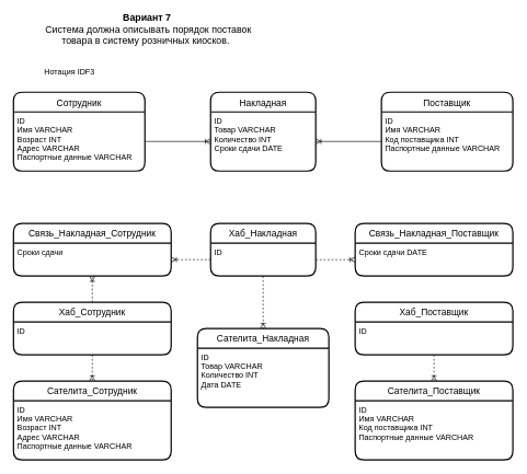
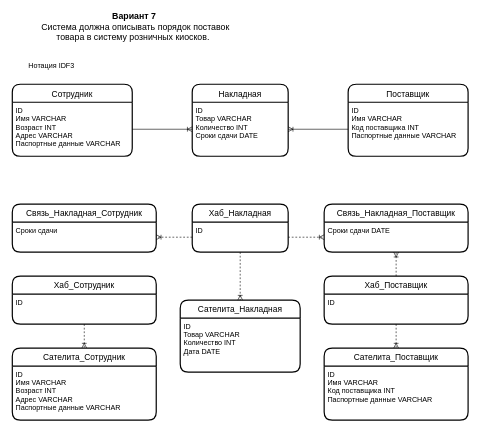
- <mxCell id="6" value="Нотация IDF3" style="text;html=1;align=center;verticalAlign=middle;resizable=0;points=[];autosize=1;" parent="1" vertex="1"><mxGeometry x="60" y="100" width="90" height="20" as="geometry" /></mxCell>
+ <mxCell id="6" value="Нотация IDF3" style="text;html=1;align=center;verticalAlign=middle;resizable=0;points=[];autosize=1;" parent="1" vertex="1"><mxGeometry x="40" y="100" width="90" height="20" as="geometry" /></mxCell>
+ <mxCell id="23" value="" style="fontSize=12;html=1;endArrow=ERoneToMany;dashed=1;entryX=0.5;entryY=1;entryDx=0;entryDy=0;exitX=0.5;exitY=0;exitDx=0;exitDy=0;" parent="1" source="31" target="8" edge="1"><mxGeometry width="100" height="100" relative="1" as="geometry"><mxPoint x="374" y="940" as="sourcePoint" /><mxPoint x="474" y="840" as="targetPoint" /></mxGeometry></mxCell>
- <mxCell id="21" value="" style="fontSize=12;html=1;endArrow=ERoneToMany;dashed=1;entryX=0.5;entryY=1;entryDx=0;entryDy=0;exitX=0.5;exitY=0;exitDx=0;exitDy=0;" parent="1" source="27" target="14" edge="1"><mxGeometry width="100" height="100" relative="1" as="geometry"><mxPoint x="354" y="920" as="sourcePoint" /><mxPoint x="454" y="820" as="targetPoint" /></mxGeometry></mxCell>
